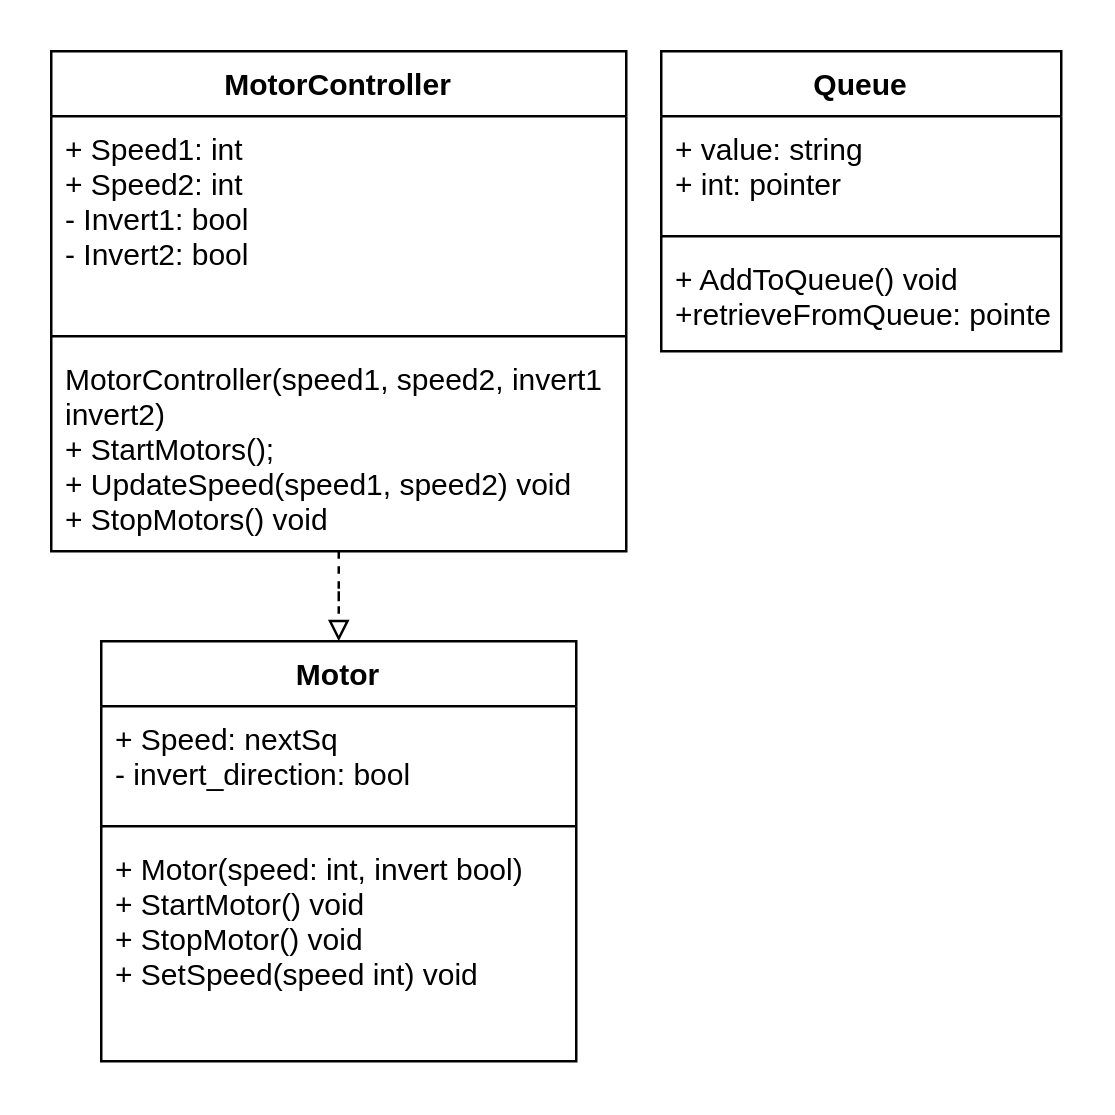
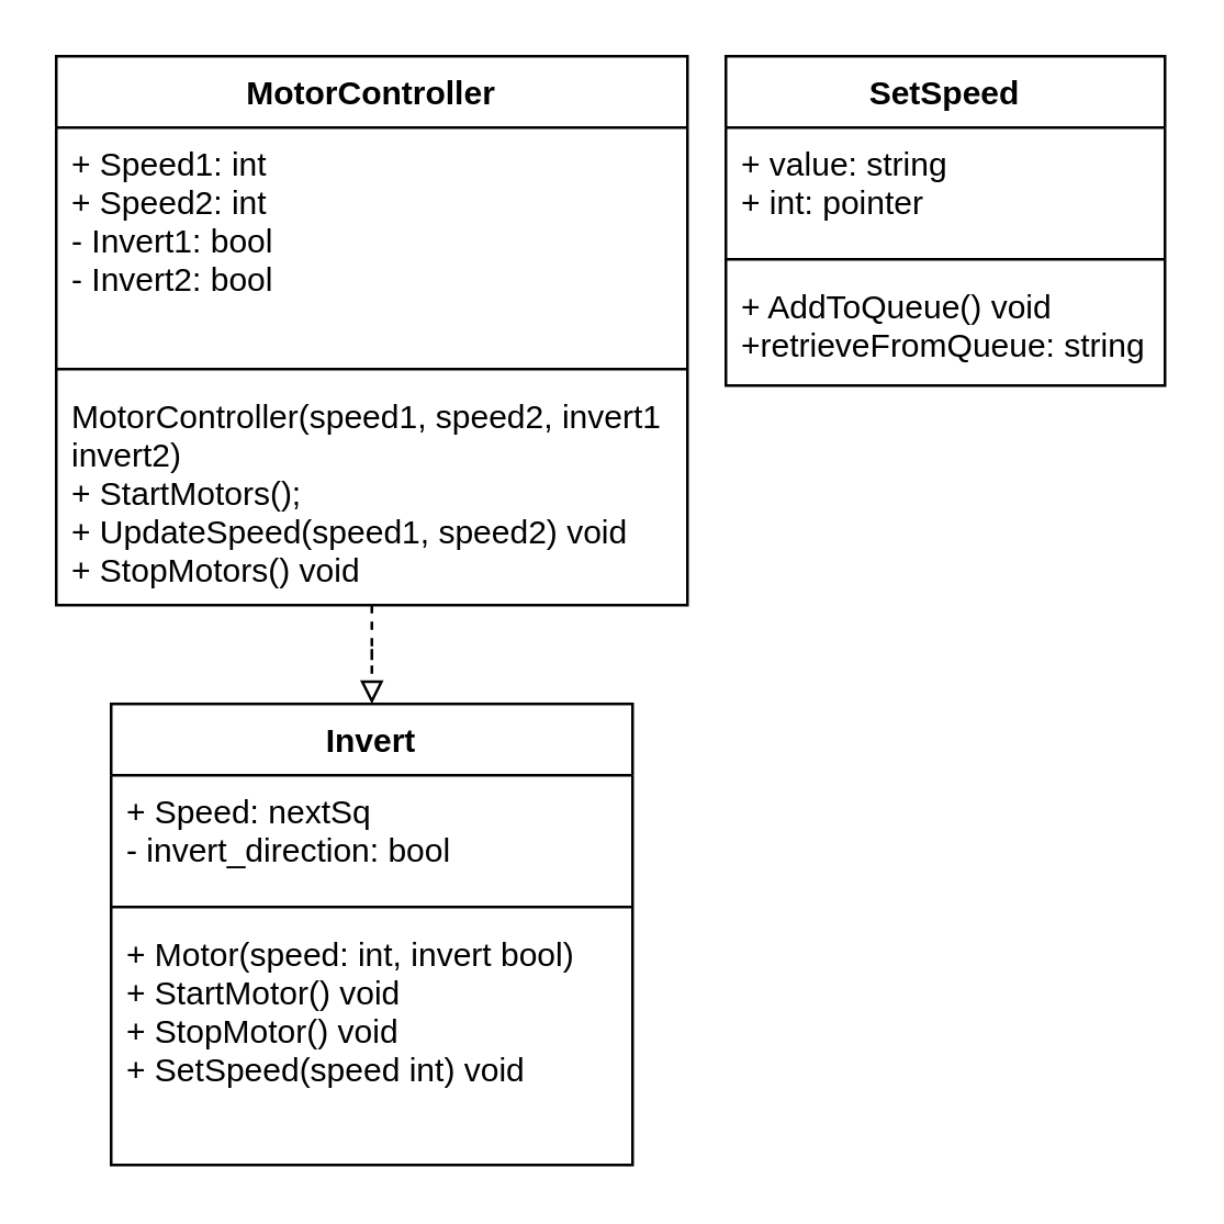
- <mxCell id="11" value="Queue" style="swimlane;fontStyle=1;align=center;verticalAlign=top;childLayout=stackLayout;horizontal=1;startSize=26;horizontalStack=0;resizeParent=1;resizeParentMax=0;resizeLast=0;collapsible=1;marginBottom=0;" parent="1" vertex="1"><mxGeometry x="264" y="20" width="160" height="120" as="geometry" /></mxCell>
+ <mxCell id="11" value="SetSpeed" style="swimlane;fontStyle=1;align=center;verticalAlign=top;childLayout=stackLayout;horizontal=1;startSize=26;horizontalStack=0;resizeParent=1;resizeParentMax=0;resizeLast=0;collapsible=1;marginBottom=0;" parent="1" vertex="1"><mxGeometry x="264" y="20" width="160" height="120" as="geometry" /></mxCell>
- <mxCell id="14" value="+ AddToQueue() void&#10;+retrieveFromQueue: pointer" style="text;strokeColor=none;fillColor=none;align=left;verticalAlign=top;spacingLeft=4;spacingRight=4;overflow=hidden;rotatable=0;points=[[0,0.5],[1,0.5]];portConstraint=eastwest;" parent="11" vertex="1"><mxGeometry y="78" width="160" height="42" as="geometry" /></mxCell>
+ <mxCell id="14" value="+ AddToQueue() void&#10;+retrieveFromQueue: string" style="text;strokeColor=none;fillColor=none;align=left;verticalAlign=top;spacingLeft=4;spacingRight=4;overflow=hidden;rotatable=0;points=[[0,0.5],[1,0.5]];portConstraint=eastwest;" parent="11" vertex="1"><mxGeometry y="78" width="160" height="42" as="geometry" /></mxCell>
- <mxCell id="2" value="Motor" style="swimlane;fontStyle=1;align=center;verticalAlign=top;childLayout=stackLayout;horizontal=1;startSize=26;horizontalStack=0;resizeParent=1;resizeParentMax=0;resizeLast=0;collapsible=1;marginBottom=0;" parent="1" vertex="1"><mxGeometry x="40" y="256" width="190" height="168" as="geometry" /></mxCell>
+ <mxCell id="2" value="Invert" style="swimlane;fontStyle=1;align=center;verticalAlign=top;childLayout=stackLayout;horizontal=1;startSize=26;horizontalStack=0;resizeParent=1;resizeParentMax=0;resizeLast=0;collapsible=1;marginBottom=0;" parent="1" vertex="1"><mxGeometry x="40" y="256" width="190" height="168" as="geometry" /></mxCell>
